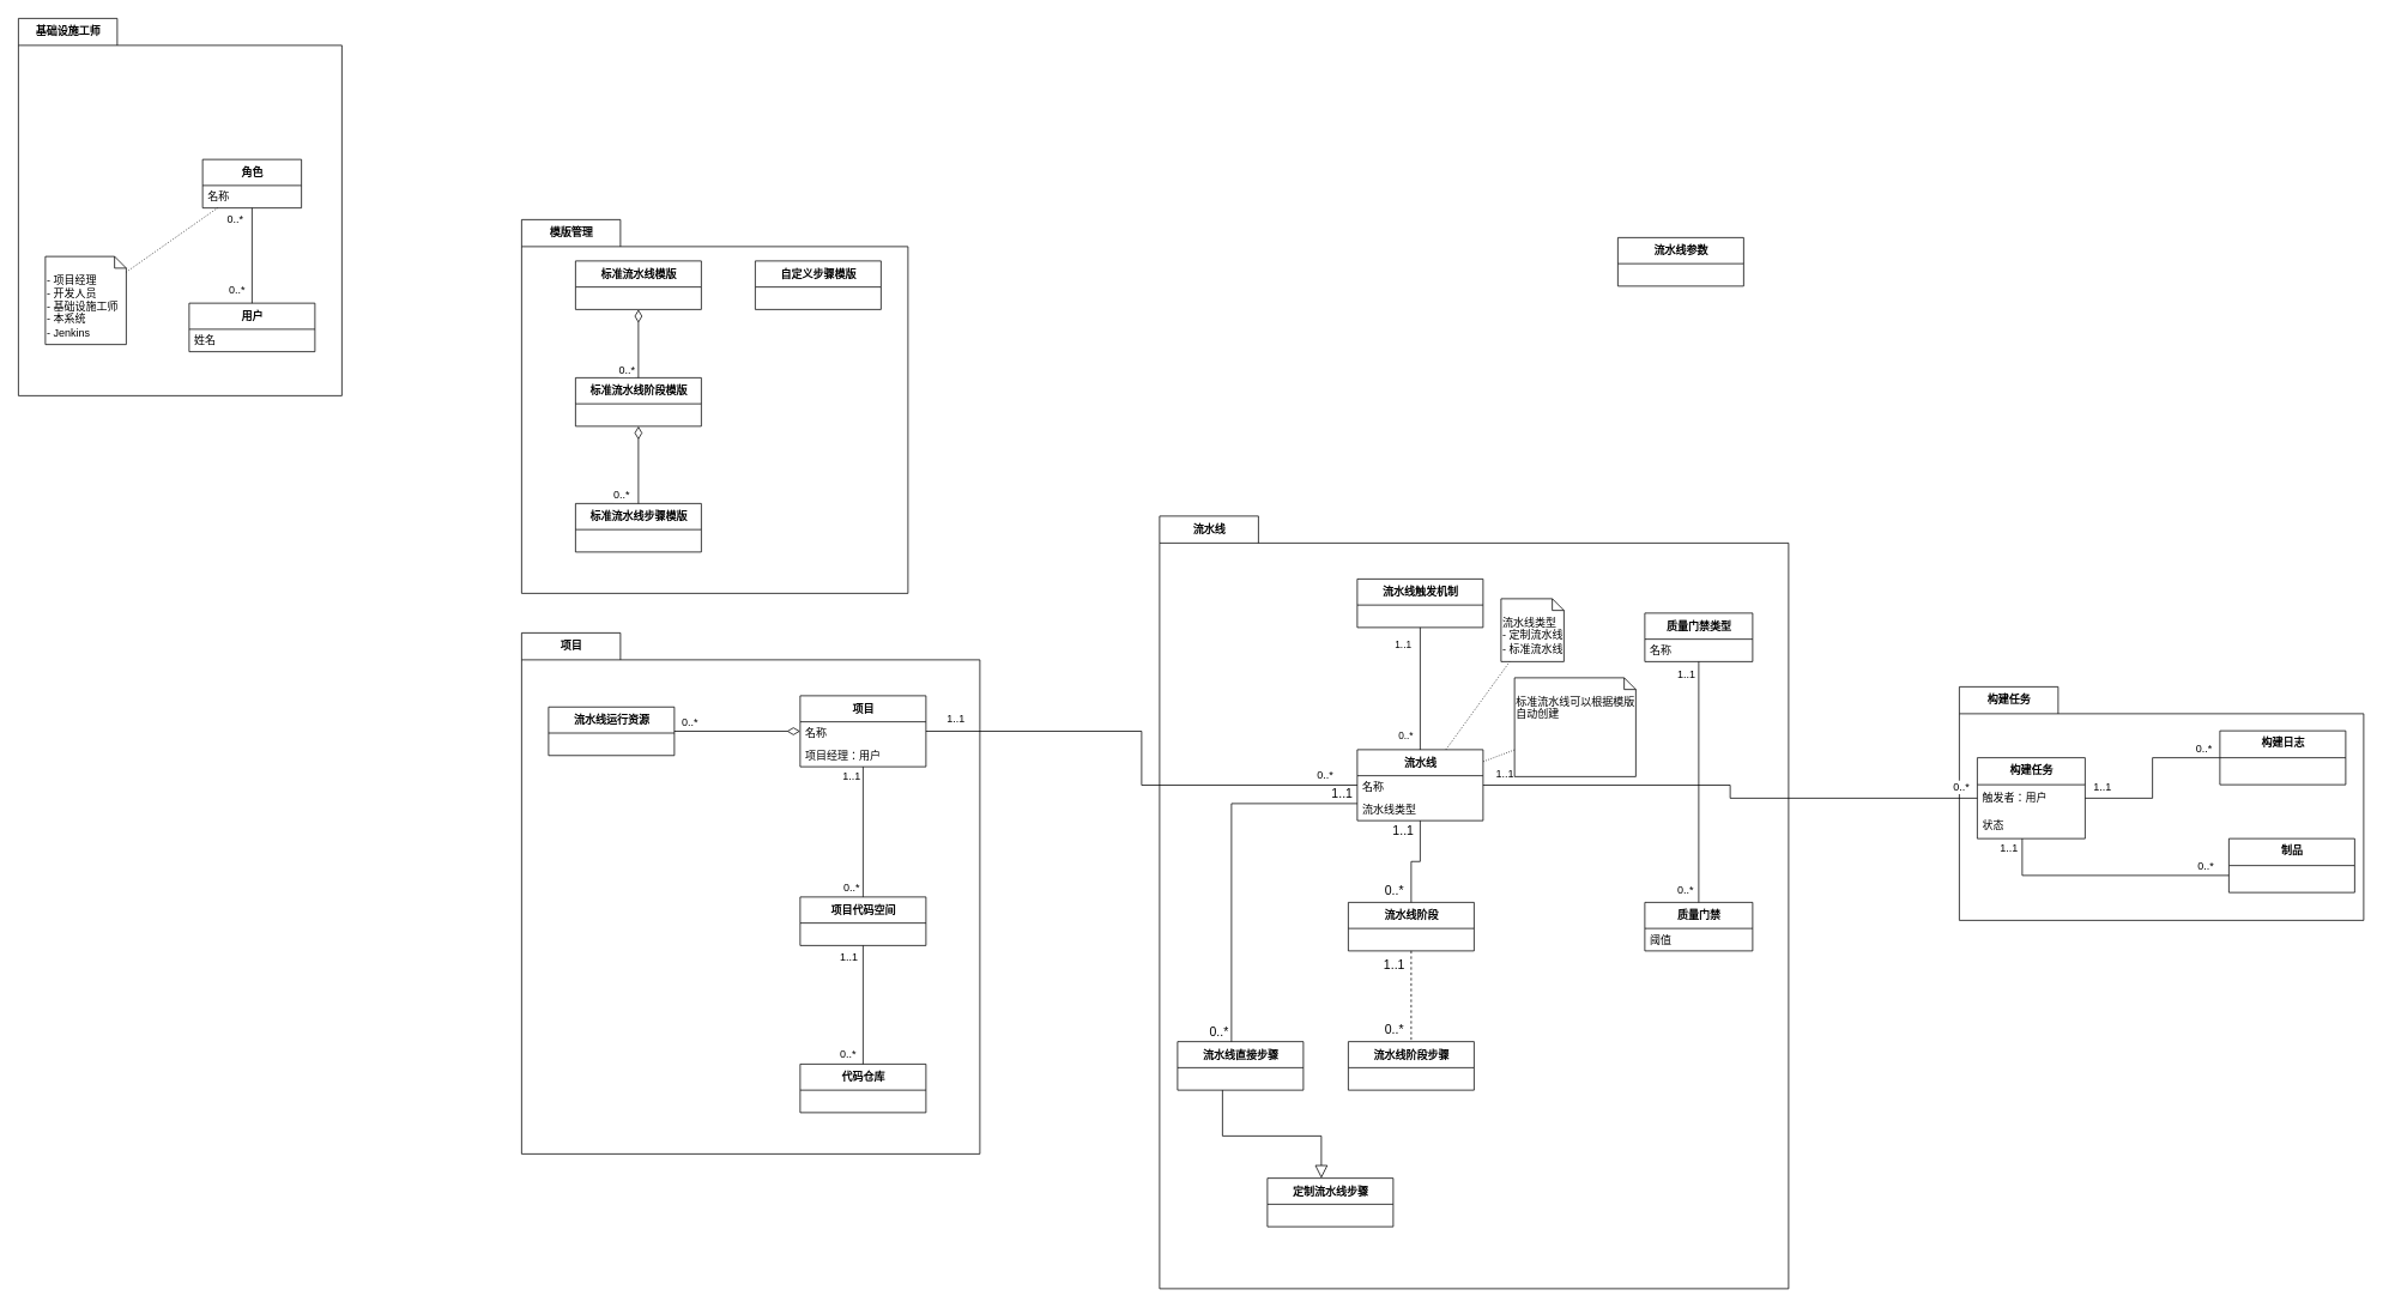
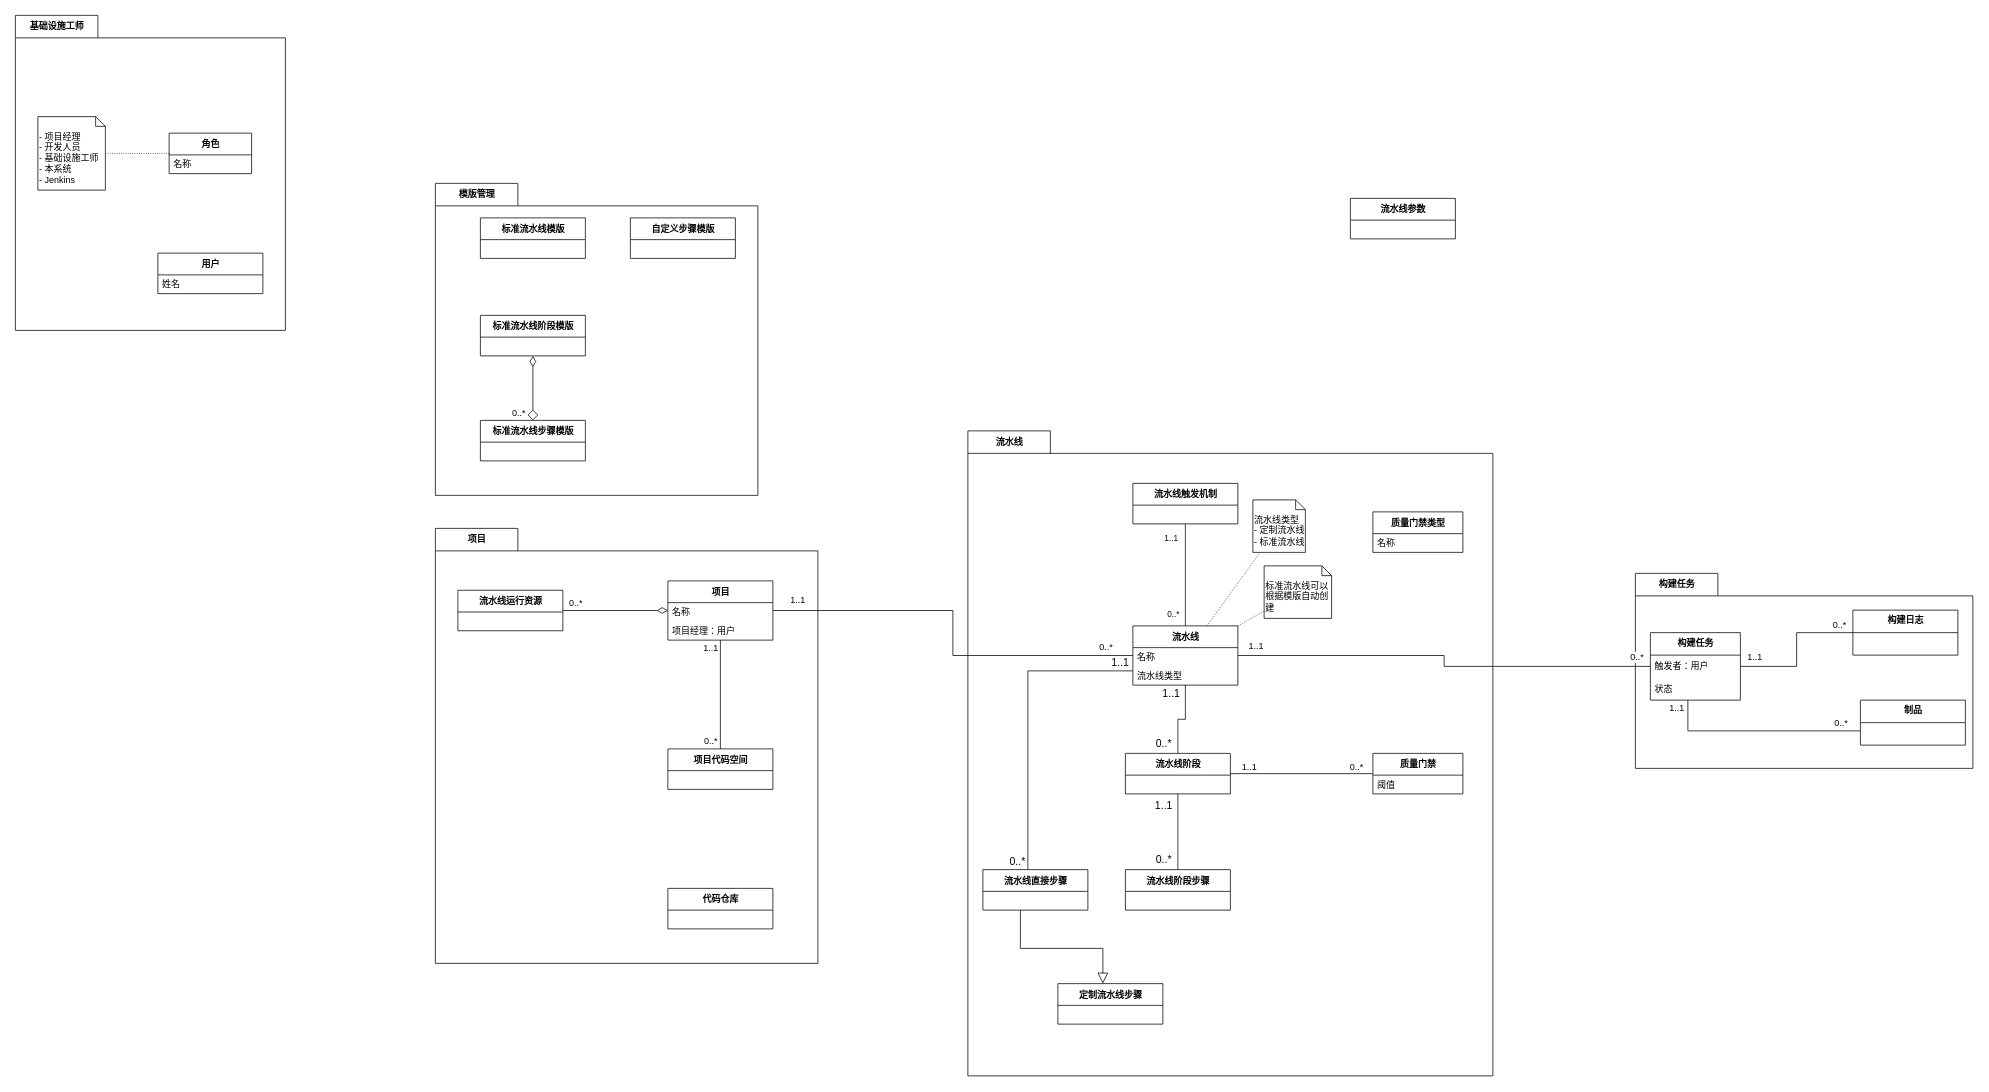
- <mxCell id="101" value="" style="edgeStyle=orthogonalEdgeStyle;rounded=0;orthogonalLoop=1;jettySize=auto;html=1;fontSize=12;endArrow=none;endFill=0;endSize=12;" parent="96" source="97" target="99" edge="1"><mxGeometry relative="1" as="geometry" /></mxCell>
- <mxCell id="102" value="0..*" style="edgeLabel;html=1;align=center;verticalAlign=middle;resizable=0;points=[];fontSize=12;" parent="101" vertex="1" connectable="0"><mxGeometry x="-0.871" relative="1" as="geometry"><mxPoint x="-18" y="-8" as="offset" /></mxGeometry></mxCell>
- <mxCell id="103" value="0..*" style="edgeLabel;html=1;align=center;verticalAlign=middle;resizable=0;points=[];fontSize=12;" parent="101" vertex="1" connectable="0"><mxGeometry x="0.882" y="1" relative="1" as="geometry"><mxPoint x="-19" y="6" as="offset" /></mxGeometry></mxCell>
- <mxCell id="105" value="- 项目经理&lt;br&gt;- 开发人员&lt;br&gt;- 基础设施工师&lt;br&gt;- 本系统&lt;br&gt;- Jenkins" style="shape=note2;boundedLbl=1;whiteSpace=wrap;html=1;size=13;verticalAlign=top;align=left;fontSize=12;" parent="96" vertex="1"><mxGeometry x="30" y="265" width="90" height="98" as="geometry" /></mxCell>
+ <mxCell id="105" value="- 项目经理&lt;br&gt;- 开发人员&lt;br&gt;- 基础设施工师&lt;br&gt;- 本系统&lt;br&gt;- Jenkins" style="shape=note2;boundedLbl=1;whiteSpace=wrap;html=1;size=13;verticalAlign=top;align=left;fontSize=12;" parent="96" vertex="1"><mxGeometry x="30" y="135" width="90" height="98" as="geometry" /></mxCell>
- <mxCell id="73" value="" style="edgeStyle=orthogonalEdgeStyle;rounded=0;orthogonalLoop=1;jettySize=auto;html=1;endArrow=none;endFill=0;startArrow=diamondThin;startFill=0;endSize=12;startSize=12;" parent="66" source="67" target="71" edge="1"><mxGeometry relative="1" as="geometry" /></mxCell>
- <mxCell id="74" value="0..*" style="edgeLabel;html=1;align=center;verticalAlign=middle;resizable=0;points=[];fontSize=12;" parent="73" vertex="1" connectable="0"><mxGeometry x="0.774" y="3" relative="1" as="geometry"><mxPoint x="-17" as="offset" /></mxGeometry></mxCell>
- <mxCell id="77" value="" style="edgeStyle=orthogonalEdgeStyle;rounded=0;orthogonalLoop=1;jettySize=auto;html=1;endArrow=none;endFill=0;startArrow=diamondThin;startFill=0;endSize=12;startSize=12;" parent="66" source="71" target="75" edge="1"><mxGeometry relative="1" as="geometry" /></mxCell>
+ <mxCell id="77" value="" style="edgeStyle=orthogonalEdgeStyle;rounded=0;orthogonalLoop=1;jettySize=auto;html=1;endArrow=diamond;endFill=0;startArrow=diamondThin;startFill=0;endSize=12;startSize=12;" parent="66" source="71" target="75" edge="1"><mxGeometry relative="1" as="geometry" /></mxCell>
- <mxCell id="92" value="标准流水线可以根据模版自动创建" style="shape=note2;boundedLbl=1;whiteSpace=wrap;html=1;size=13;verticalAlign=top;align=left;fontSize=12;" parent="1" vertex="1"><mxGeometry x="1685" y="754" width="135" height="110" as="geometry" /></mxCell>
+ <mxCell id="92" value="标准流水线可以根据模版自动创建" style="shape=note2;boundedLbl=1;whiteSpace=wrap;html=1;size=13;verticalAlign=top;align=left;fontSize=12;" parent="1" vertex="1"><mxGeometry x="1685" y="754" width="90" height="70" as="geometry" /></mxCell>
- <mxCell id="87" value="" style="edgeStyle=orthogonalEdgeStyle;rounded=0;orthogonalLoop=1;jettySize=auto;html=1;fontSize=12;endArrow=none;endFill=0;endSize=12;" parent="1" source="29" target="94" edge="1"><mxGeometry relative="1" as="geometry" /></mxCell>
- <mxCell id="88" value="1..1" style="edgeLabel;html=1;align=center;verticalAlign=middle;resizable=0;points=[];fontSize=12;" parent="87" vertex="1" connectable="0"><mxGeometry x="0.746" y="-2" relative="1" as="geometry"><mxPoint x="-17" y="-21" as="offset" /></mxGeometry></mxCell>
- <mxCell id="89" value="0..*" style="edgeLabel;html=1;align=center;verticalAlign=middle;resizable=0;points=[];fontSize=12;" parent="87" vertex="1" connectable="0"><mxGeometry x="-0.636" y="-3" relative="1" as="geometry"><mxPoint x="-19" y="34" as="offset" /></mxGeometry></mxCell>
+ <mxCell id="31" value="" style="edgeStyle=orthogonalEdgeStyle;rounded=0;orthogonalLoop=1;jettySize=auto;html=1;fontSize=12;endArrow=none;endFill=0;endSize=12;" parent="2" source="5" target="29" edge="1"><mxGeometry relative="1" as="geometry" /></mxCell>
+ <mxCell id="32" value="1..1" style="edgeLabel;html=1;align=center;verticalAlign=middle;resizable=0;points=[];fontSize=12;" parent="31" vertex="1" connectable="0"><mxGeometry x="-0.675" y="-1" relative="1" as="geometry"><mxPoint x="-7" y="-11" as="offset" /></mxGeometry></mxCell>
+ <mxCell id="33" value="0..*" style="edgeLabel;html=1;align=center;verticalAlign=middle;resizable=0;points=[];fontSize=12;" parent="31" vertex="1" connectable="0"><mxGeometry x="0.65" y="-1" relative="1" as="geometry"><mxPoint x="10" y="-11" as="offset" /></mxGeometry></mxCell>
- <mxCell id="9" style="edgeStyle=orthogonalEdgeStyle;rounded=0;orthogonalLoop=1;jettySize=auto;html=1;fontSize=14;endArrow=none;endFill=0;dashed=1;" parent="2" source="5" target="7" edge="1"><mxGeometry relative="1" as="geometry"><mxPoint x="300" y="314" as="sourcePoint" /><mxPoint x="300" y="440" as="targetPoint" /></mxGeometry></mxCell>
+ <mxCell id="9" style="edgeStyle=orthogonalEdgeStyle;rounded=0;orthogonalLoop=1;jettySize=auto;html=1;fontSize=14;endArrow=none;endFill=0;" parent="2" source="5" target="7" edge="1"><mxGeometry relative="1" as="geometry"><mxPoint x="300" y="314" as="sourcePoint" /><mxPoint x="300" y="440" as="targetPoint" /></mxGeometry></mxCell>
- <mxCell id="63" style="edgeStyle=orthogonalEdgeStyle;rounded=0;orthogonalLoop=1;jettySize=auto;html=1;fontSize=12;endArrow=none;endFill=0;endSize=12;" parent="48" source="56" target="61" edge="1"><mxGeometry relative="1" as="geometry" /></mxCell>
- <mxCell id="64" value="0..*" style="edgeLabel;html=1;align=center;verticalAlign=middle;resizable=0;points=[];fontSize=12;" parent="63" vertex="1" connectable="0"><mxGeometry x="0.818" relative="1" as="geometry"><mxPoint x="-18" as="offset" /></mxGeometry></mxCell>
- <mxCell id="65" value="1..1" style="edgeLabel;html=1;align=center;verticalAlign=middle;resizable=0;points=[];fontSize=12;" parent="63" vertex="1" connectable="0"><mxGeometry x="-0.864" y="-2" relative="1" as="geometry"><mxPoint x="-15" y="3" as="offset" /></mxGeometry></mxCell>
